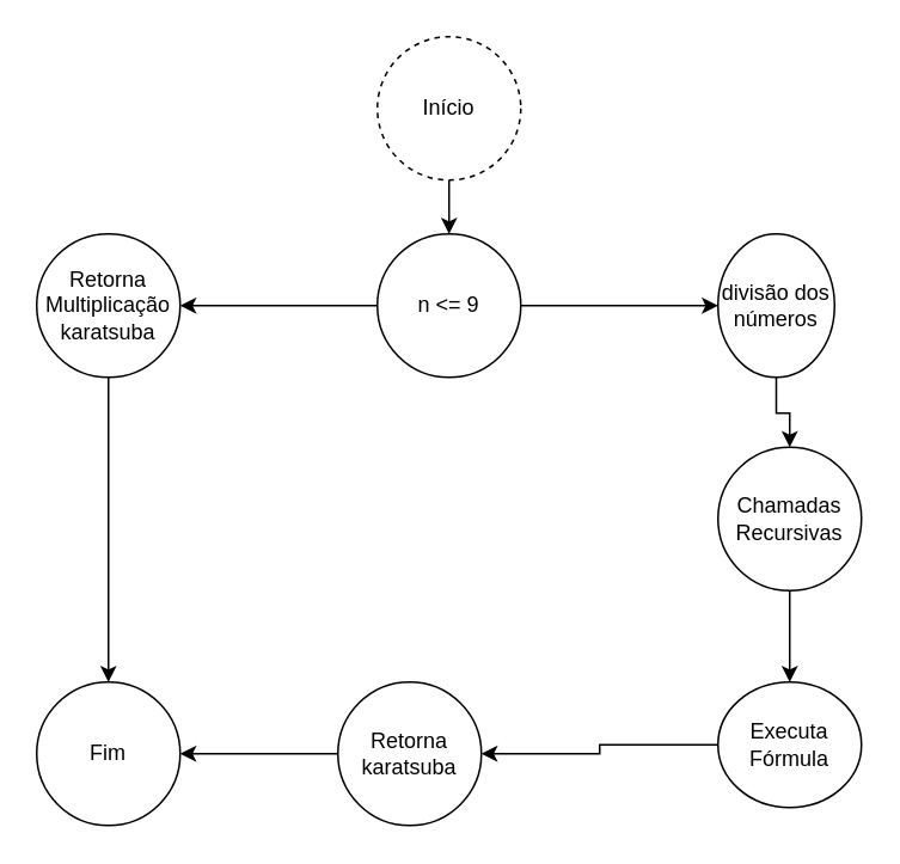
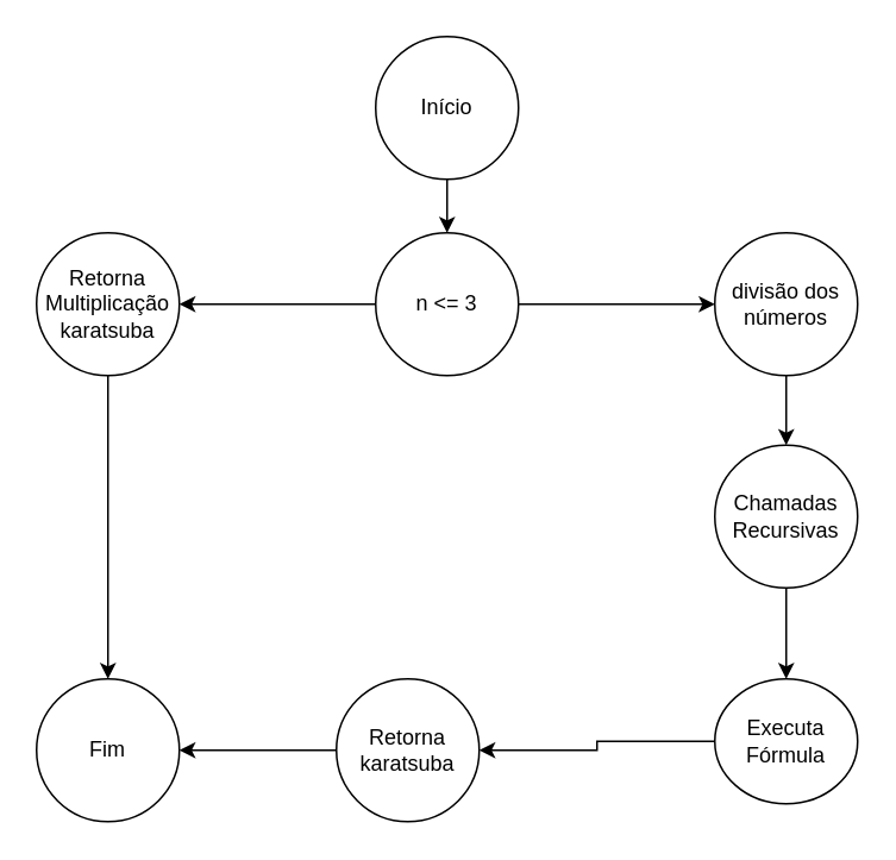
- <mxCell id="3" value="Início" style="ellipse;whiteSpace=wrap;html=1;aspect=fixed;dashed=1;" parent="1" vertex="1"><mxGeometry x="210" y="20" width="80" height="80" as="geometry" /></mxCell>
+ <mxCell id="3" value="Início" style="ellipse;whiteSpace=wrap;html=1;aspect=fixed;" parent="1" vertex="1"><mxGeometry x="210" y="20" width="80" height="80" as="geometry" /></mxCell>
- <mxCell id="6" value="n &amp;lt;= 9" style="ellipse;whiteSpace=wrap;html=1;aspect=fixed;" parent="1" vertex="1"><mxGeometry x="210" y="130" width="80" height="80" as="geometry" /></mxCell>
+ <mxCell id="6" value="n &amp;lt;= 3" style="ellipse;whiteSpace=wrap;html=1;aspect=fixed;" parent="1" vertex="1"><mxGeometry x="210" y="130" width="80" height="80" as="geometry" /></mxCell>
- <mxCell id="8" value="divisão dos números" style="ellipse;whiteSpace=wrap;html=1;aspect=fixed;" parent="1" vertex="1"><mxGeometry x="400" y="130" width="65" height="80" as="geometry" /></mxCell>
+ <mxCell id="8" value="divisão dos números" style="ellipse;whiteSpace=wrap;html=1;aspect=fixed;" parent="1" vertex="1"><mxGeometry x="400" y="130" width="80" height="80" as="geometry" /></mxCell>
